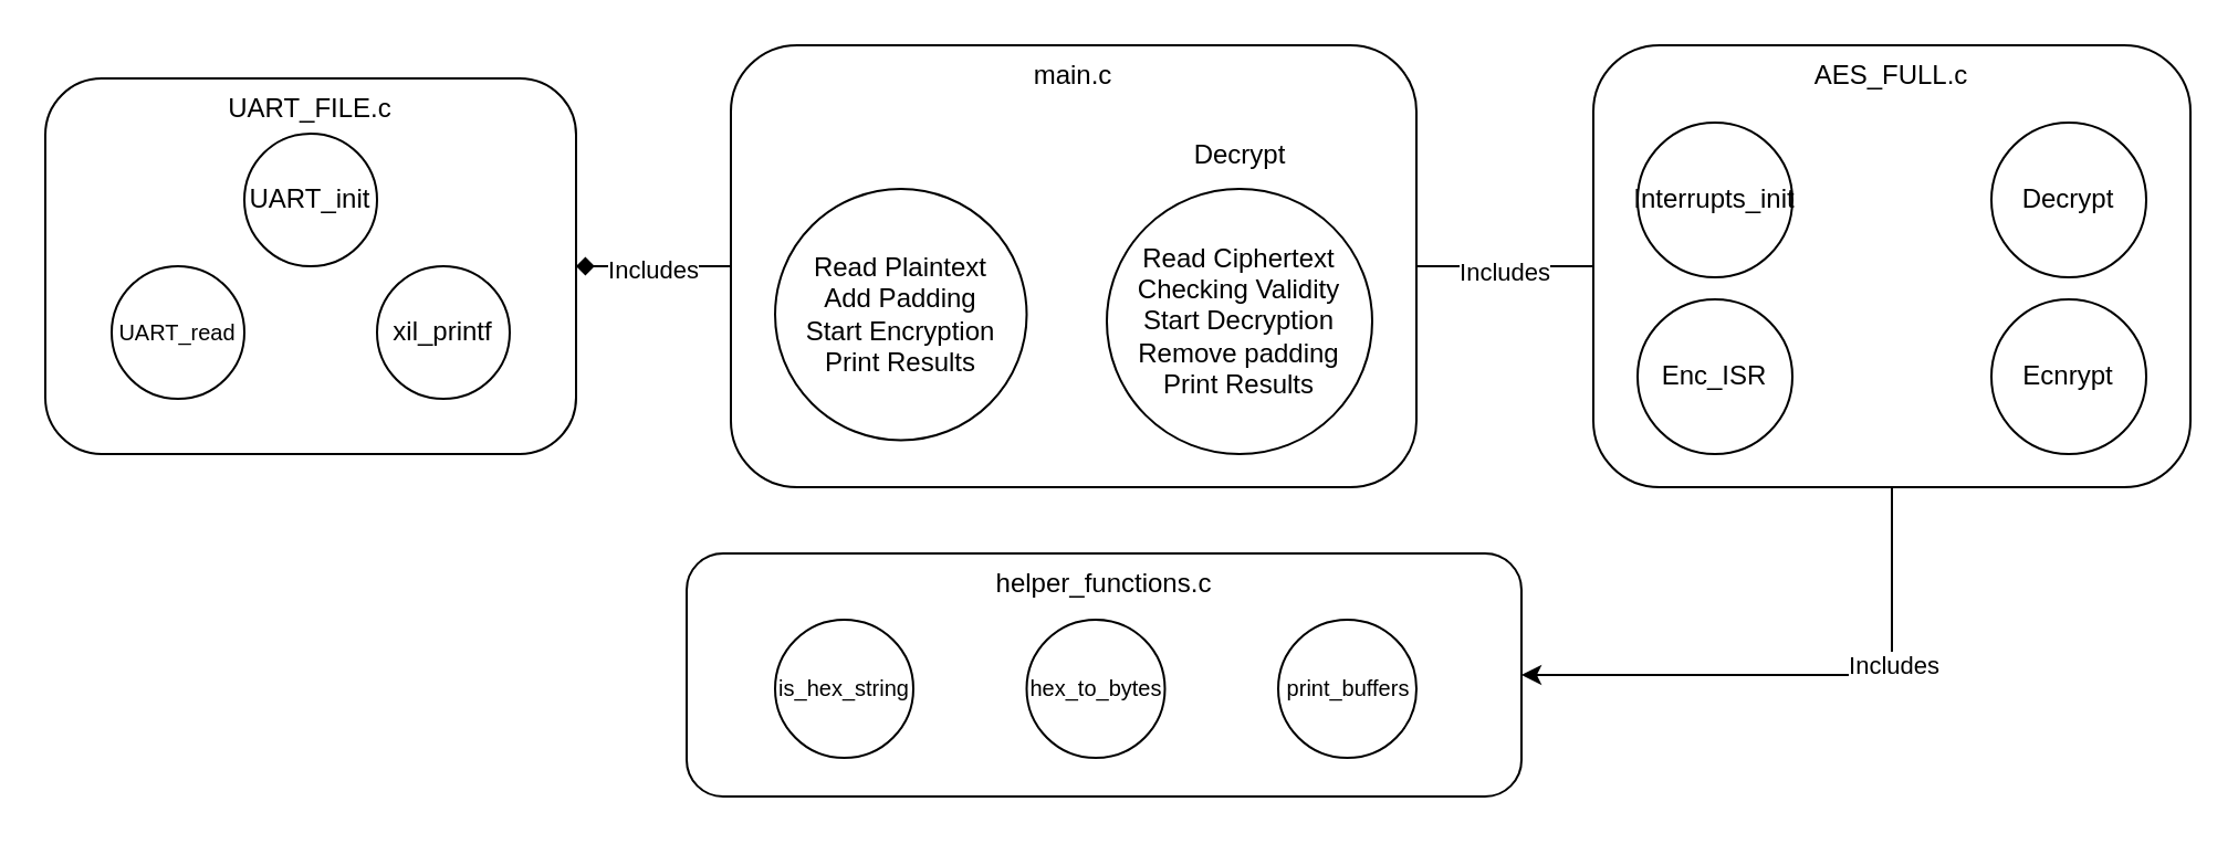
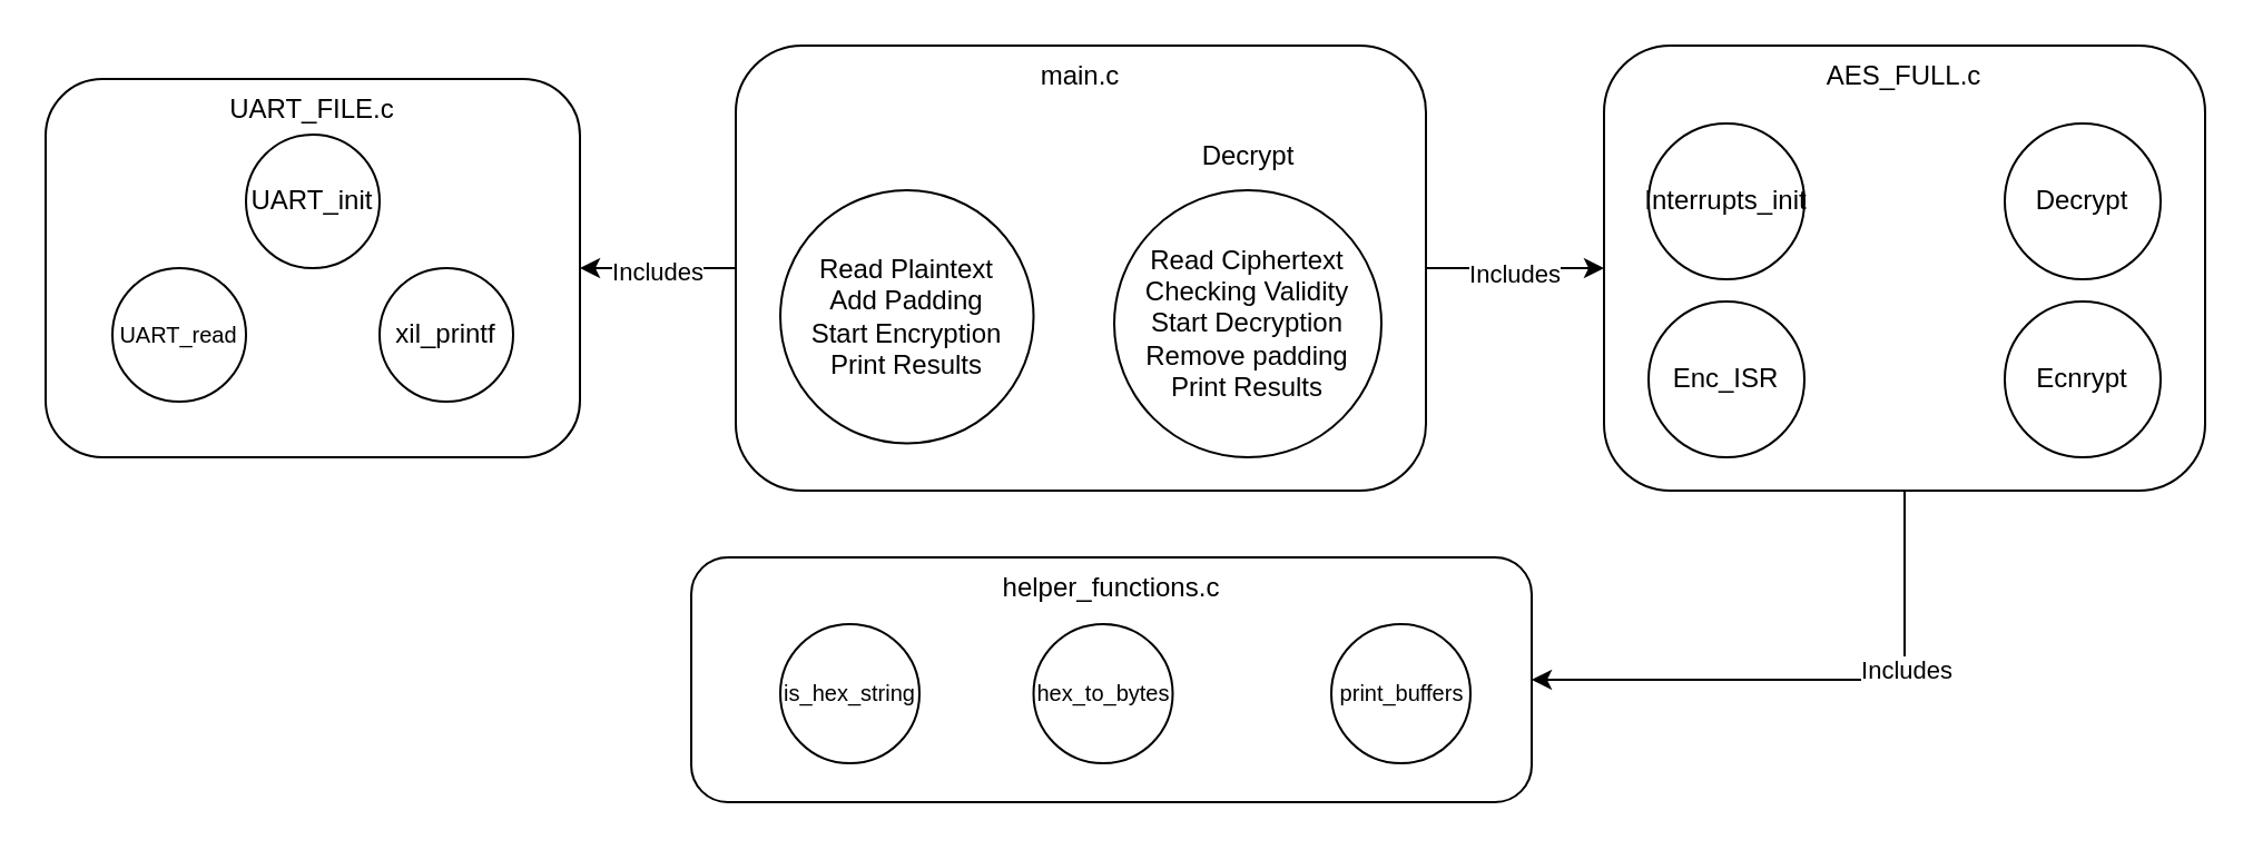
- <mxCell id="2" style="edgeStyle=orthogonalEdgeStyle;rounded=0;orthogonalLoop=1;jettySize=auto;html=1;exitX=0;exitY=0.5;exitDx=0;exitDy=0;entryX=1;entryY=0.5;entryDx=0;entryDy=0;endArrow=diamond;" edge="1" parent="1" source="6" target="10"><mxGeometry relative="1" as="geometry" /></mxCell>
+ <mxCell id="2" style="edgeStyle=orthogonalEdgeStyle;rounded=0;orthogonalLoop=1;jettySize=auto;html=1;exitX=0;exitY=0.5;exitDx=0;exitDy=0;entryX=1;entryY=0.5;entryDx=0;entryDy=0;" edge="1" parent="1" source="6" target="10"><mxGeometry relative="1" as="geometry" /></mxCell>
- <mxCell id="4" style="edgeStyle=orthogonalEdgeStyle;rounded=0;orthogonalLoop=1;jettySize=auto;html=1;exitX=1;exitY=0.5;exitDx=0;exitDy=0;entryX=0;entryY=0.5;entryDx=0;entryDy=0;endArrow=none;" edge="1" parent="1" source="6" target="9"><mxGeometry relative="1" as="geometry" /></mxCell>
+ <mxCell id="4" style="edgeStyle=orthogonalEdgeStyle;rounded=0;orthogonalLoop=1;jettySize=auto;html=1;exitX=1;exitY=0.5;exitDx=0;exitDy=0;entryX=0;entryY=0.5;entryDx=0;entryDy=0;" edge="1" parent="1" source="6" target="9"><mxGeometry relative="1" as="geometry" /></mxCell>
- <mxCell id="24" value="&lt;font style=&quot;font-size: 10px;&quot;&gt;print_buffers&lt;/font&gt;" style="ellipse;whiteSpace=wrap;html=1;aspect=fixed;" vertex="1" parent="1"><mxGeometry x="577.5" y="280" width="62.5" height="62.5" as="geometry" /></mxCell>
+ <mxCell id="24" value="&lt;font style=&quot;font-size: 10px;&quot;&gt;print_buffers&lt;/font&gt;" style="ellipse;whiteSpace=wrap;html=1;aspect=fixed;" vertex="1" parent="1"><mxGeometry x="597.5" y="280" width="62.5" height="62.5" as="geometry" /></mxCell>
